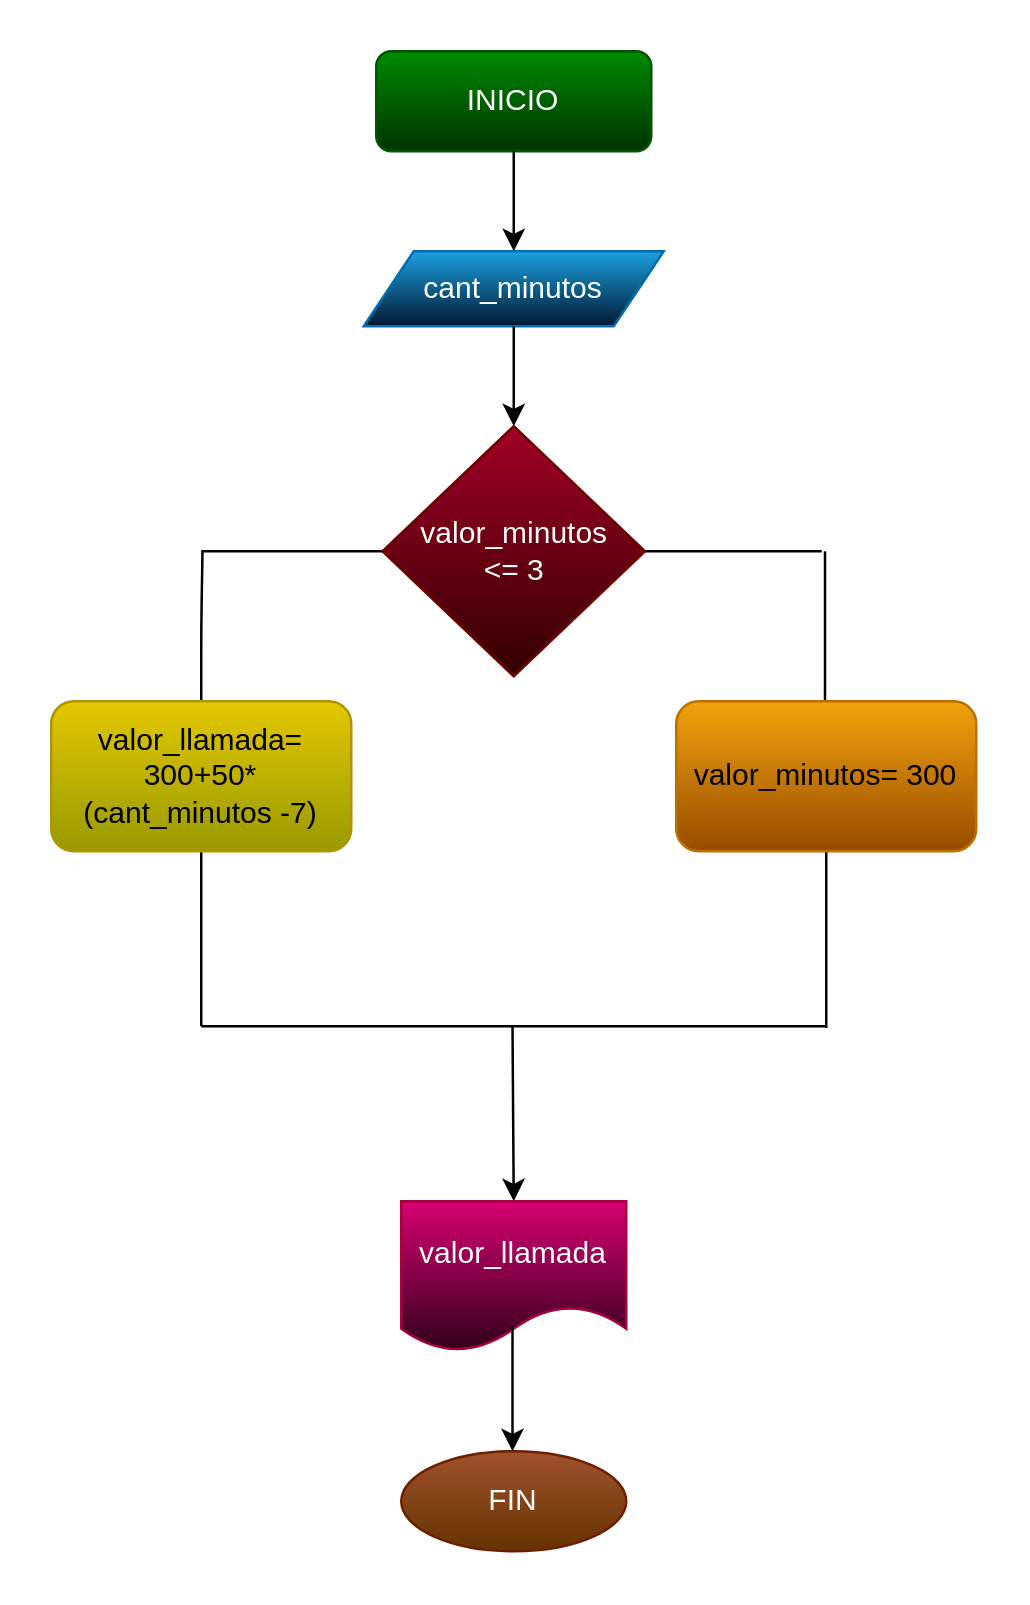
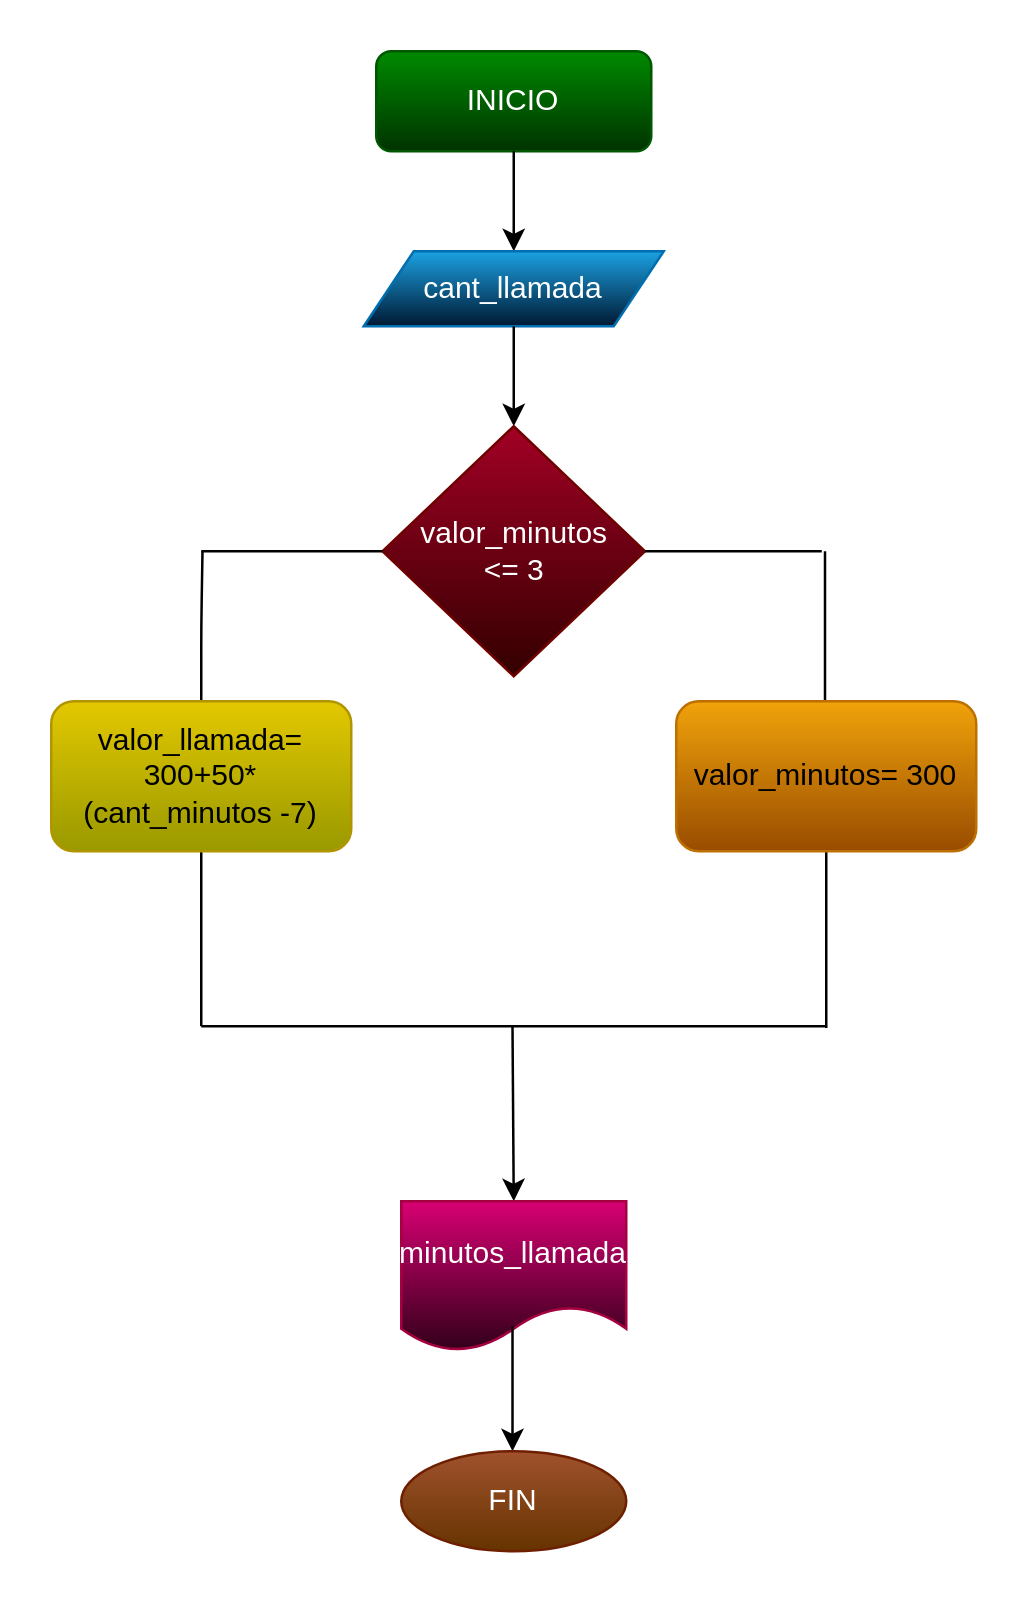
- <mxCell id="4" value="cant_minutos" style="shape=parallelogram;perimeter=parallelogramPerimeter;whiteSpace=wrap;html=1;fixedSize=1;fillColor=#1ba1e2;fontColor=#ffffff;strokeColor=#006EAF;gradientColor=#001933;" vertex="1" parent="1"><mxGeometry x="145" y="100" width="120" height="30" as="geometry" /></mxCell>
+ <mxCell id="4" value="cant_llamada" style="shape=parallelogram;perimeter=parallelogramPerimeter;whiteSpace=wrap;html=1;fixedSize=1;fillColor=#1ba1e2;fontColor=#ffffff;strokeColor=#006EAF;gradientColor=#001933;" vertex="1" parent="1"><mxGeometry x="145" y="100" width="120" height="30" as="geometry" /></mxCell>
- <mxCell id="15" value="valor_llamada" style="shape=document;whiteSpace=wrap;html=1;boundedLbl=1;fillColor=#d80073;fontColor=#ffffff;strokeColor=#A50040;gradientColor=#33001A;" vertex="1" parent="1"><mxGeometry x="160" y="480" width="90" height="60" as="geometry" /></mxCell>
+ <mxCell id="15" value="minutos_llamada" style="shape=document;whiteSpace=wrap;html=1;boundedLbl=1;fillColor=#d80073;fontColor=#ffffff;strokeColor=#A50040;gradientColor=#33001A;" vertex="1" parent="1"><mxGeometry x="160" y="480" width="90" height="60" as="geometry" /></mxCell>
